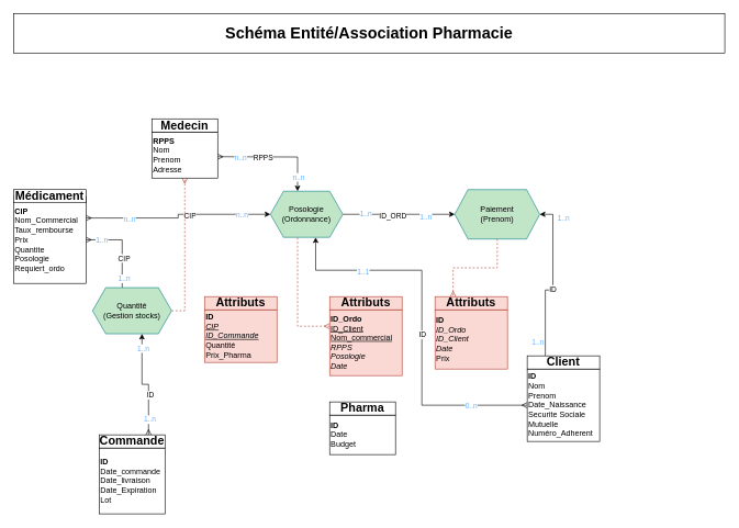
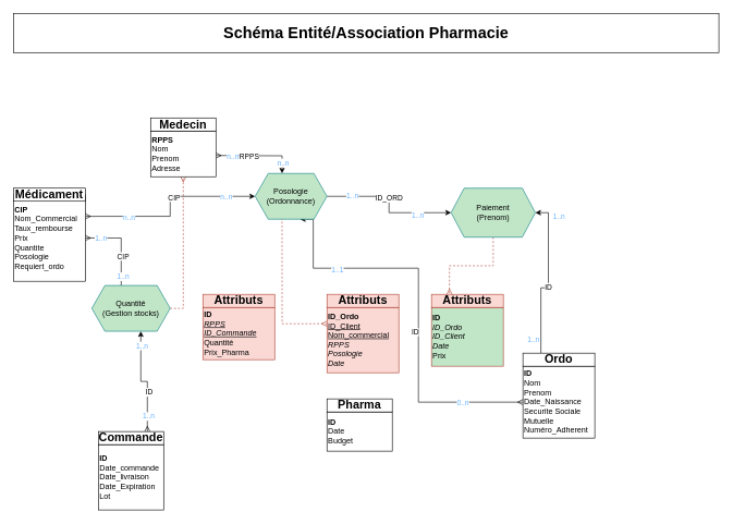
- <mxCell id="39" value="Posologie&lt;div&gt;(Ordonnance)&lt;/div&gt;" style="shape=hexagon;perimeter=hexagonPerimeter2;whiteSpace=wrap;html=1;fixedSize=1;fillColor=#C1E6C7;strokeColor=#0E8088;" parent="1" vertex="1"><mxGeometry x="410" y="290" width="110" height="70" as="geometry" /></mxCell>
+ <mxCell id="39" value="Posologie&lt;div&gt;(Ordonnance)&lt;/div&gt;" style="shape=hexagon;perimeter=hexagonPerimeter2;whiteSpace=wrap;html=1;fixedSize=1;fillColor=#C1E6C7;strokeColor=#0E8088;" parent="1" vertex="1"><mxGeometry x="390" y="265" width="110" height="70" as="geometry" /></mxCell>
- <mxCell id="49" value="&lt;b&gt;ID&lt;/b&gt;&lt;div&gt;&lt;i style=&quot;background-color: initial;&quot;&gt;&lt;u&gt;CIP&lt;/u&gt;&lt;/i&gt;&lt;div&gt;&lt;i&gt;&lt;u&gt;ID_Commande&lt;/u&gt;&lt;/i&gt;&lt;/div&gt;&lt;div&gt;Quantité&lt;/div&gt;&lt;div&gt;Prix_Pharma&lt;/div&gt;&lt;/div&gt;" style="rounded=0;whiteSpace=wrap;html=1;align=left;fillColor=#fad9d5;strokeColor=#ae4132;" parent="1" vertex="1"><mxGeometry x="310" y="470" width="110" height="80" as="geometry" /></mxCell>
+ <mxCell id="49" value="&lt;b&gt;ID&lt;/b&gt;&lt;div&gt;&lt;i style=&quot;background-color: initial;&quot;&gt;&lt;u&gt;RPPS&lt;/u&gt;&lt;/i&gt;&lt;div&gt;&lt;i&gt;&lt;u&gt;ID_Commande&lt;/u&gt;&lt;/i&gt;&lt;/div&gt;&lt;div&gt;Quantité&lt;/div&gt;&lt;div&gt;Prix_Pharma&lt;/div&gt;&lt;/div&gt;" style="rounded=0;whiteSpace=wrap;html=1;align=left;fillColor=#fad9d5;strokeColor=#ae4132;" parent="1" vertex="1"><mxGeometry x="310" y="470" width="110" height="80" as="geometry" /></mxCell>
- <mxCell id="28" value="&lt;b style=&quot;&quot;&gt;ID&lt;/b&gt;&lt;div&gt;&lt;i&gt;ID_Ordo&lt;/i&gt;&lt;/div&gt;&lt;div&gt;&lt;i&gt;ID_Client&lt;/i&gt;&lt;/div&gt;&lt;div&gt;&lt;i&gt;Date&lt;/i&gt;&lt;/div&gt;&lt;div&gt;Prix&lt;/div&gt;" style="rounded=0;whiteSpace=wrap;html=1;align=left;fillColor=#fad9d5;strokeColor=#ae4132;" parent="1" vertex="1"><mxGeometry x="660" y="470" width="110" height="90" as="geometry" /></mxCell>
+ <mxCell id="28" value="&lt;b style=&quot;&quot;&gt;ID&lt;/b&gt;&lt;div&gt;&lt;i&gt;ID_Ordo&lt;/i&gt;&lt;/div&gt;&lt;div&gt;&lt;i&gt;ID_Client&lt;/i&gt;&lt;/div&gt;&lt;div&gt;&lt;i&gt;Date&lt;/i&gt;&lt;/div&gt;&lt;div&gt;Prix&lt;/div&gt;" style="rounded=0;whiteSpace=wrap;html=1;align=left;fillColor=#c1e6c7;strokeColor=#ae4132;" parent="1" vertex="1"><mxGeometry x="660" y="470" width="110" height="90" as="geometry" /></mxCell>
- <mxCell id="21" value="&lt;h2&gt;Client&lt;/h2&gt;" style="rounded=0;whiteSpace=wrap;html=1;" parent="1" vertex="1"><mxGeometry x="800" y="540" width="110" height="20" as="geometry" /></mxCell>
+ <mxCell id="21" value="&lt;h2&gt;Ordo&lt;/h2&gt;" style="rounded=0;whiteSpace=wrap;html=1;" parent="1" vertex="1"><mxGeometry x="800" y="540" width="110" height="20" as="geometry" /></mxCell>
